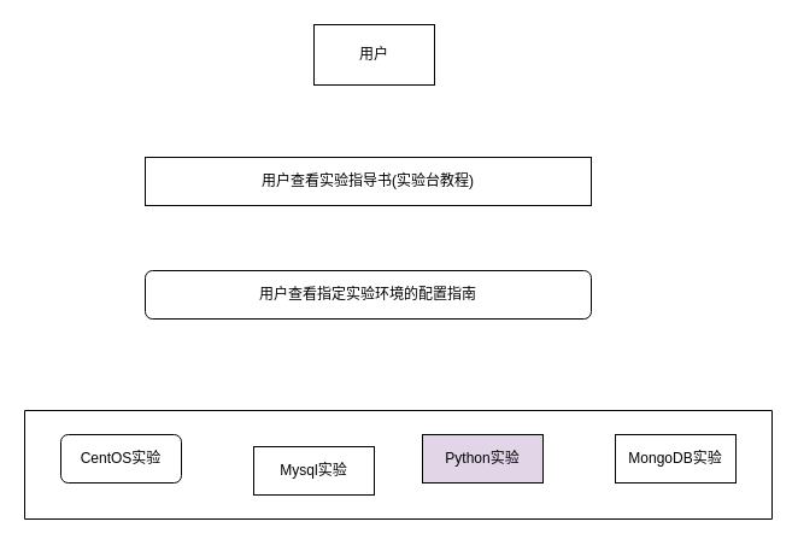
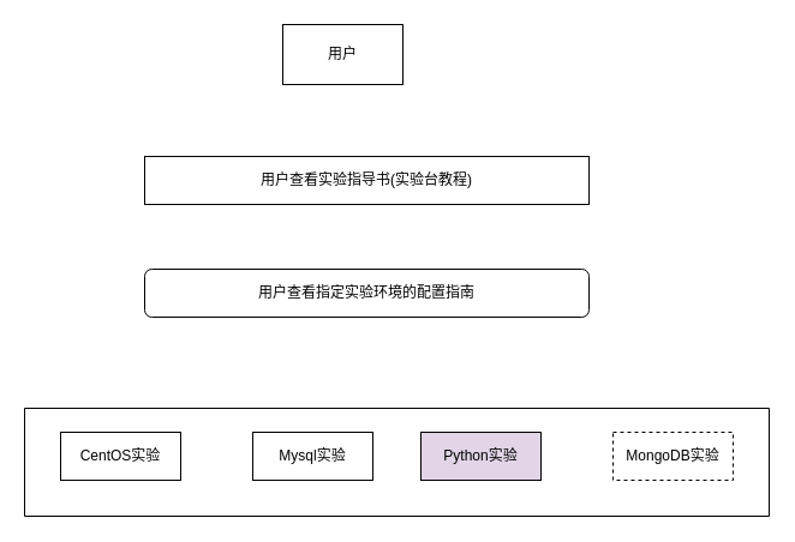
- <mxCell id="2" value="用户" style="rounded=0;whiteSpace=wrap;html=1;" vertex="1" parent="1"><mxGeometry x="260" y="20" width="100" height="50" as="geometry" /></mxCell>
+ <mxCell id="2" value="用户" style="rounded=0;whiteSpace=wrap;html=1;" vertex="1" parent="1"><mxGeometry x="235" y="20" width="100" height="50" as="geometry" /></mxCell>
- <mxCell id="5" value="CentOS实验" style="whiteSpace=wrap;html=1;rounded=1;" vertex="1" parent="1"><mxGeometry x="50" y="360" width="100" height="40" as="geometry" /></mxCell>
+ <mxCell id="5" value="CentOS实验" style="rounded=0;whiteSpace=wrap;html=1;" vertex="1" parent="1"><mxGeometry x="50" y="360" width="100" height="40" as="geometry" /></mxCell>
- <mxCell id="8" value="MongoDB实验" style="rounded=0;whiteSpace=wrap;html=1;" vertex="1" parent="1"><mxGeometry x="510" y="360" width="100" height="40" as="geometry" /></mxCell>
+ <mxCell id="8" value="MongoDB实验" style="rounded=0;whiteSpace=wrap;html=1;dashed=1;" vertex="1" parent="1"><mxGeometry x="510" y="360" width="100" height="40" as="geometry" /></mxCell>
- <mxCell id="6" value="Mysql实验" style="rounded=0;whiteSpace=wrap;html=1;" vertex="1" parent="1"><mxGeometry x="210" y="370" width="100" height="40" as="geometry" /></mxCell>
+ <mxCell id="6" value="Mysql实验" style="rounded=0;whiteSpace=wrap;html=1;" vertex="1" parent="1"><mxGeometry x="210" y="360" width="100" height="40" as="geometry" /></mxCell>
